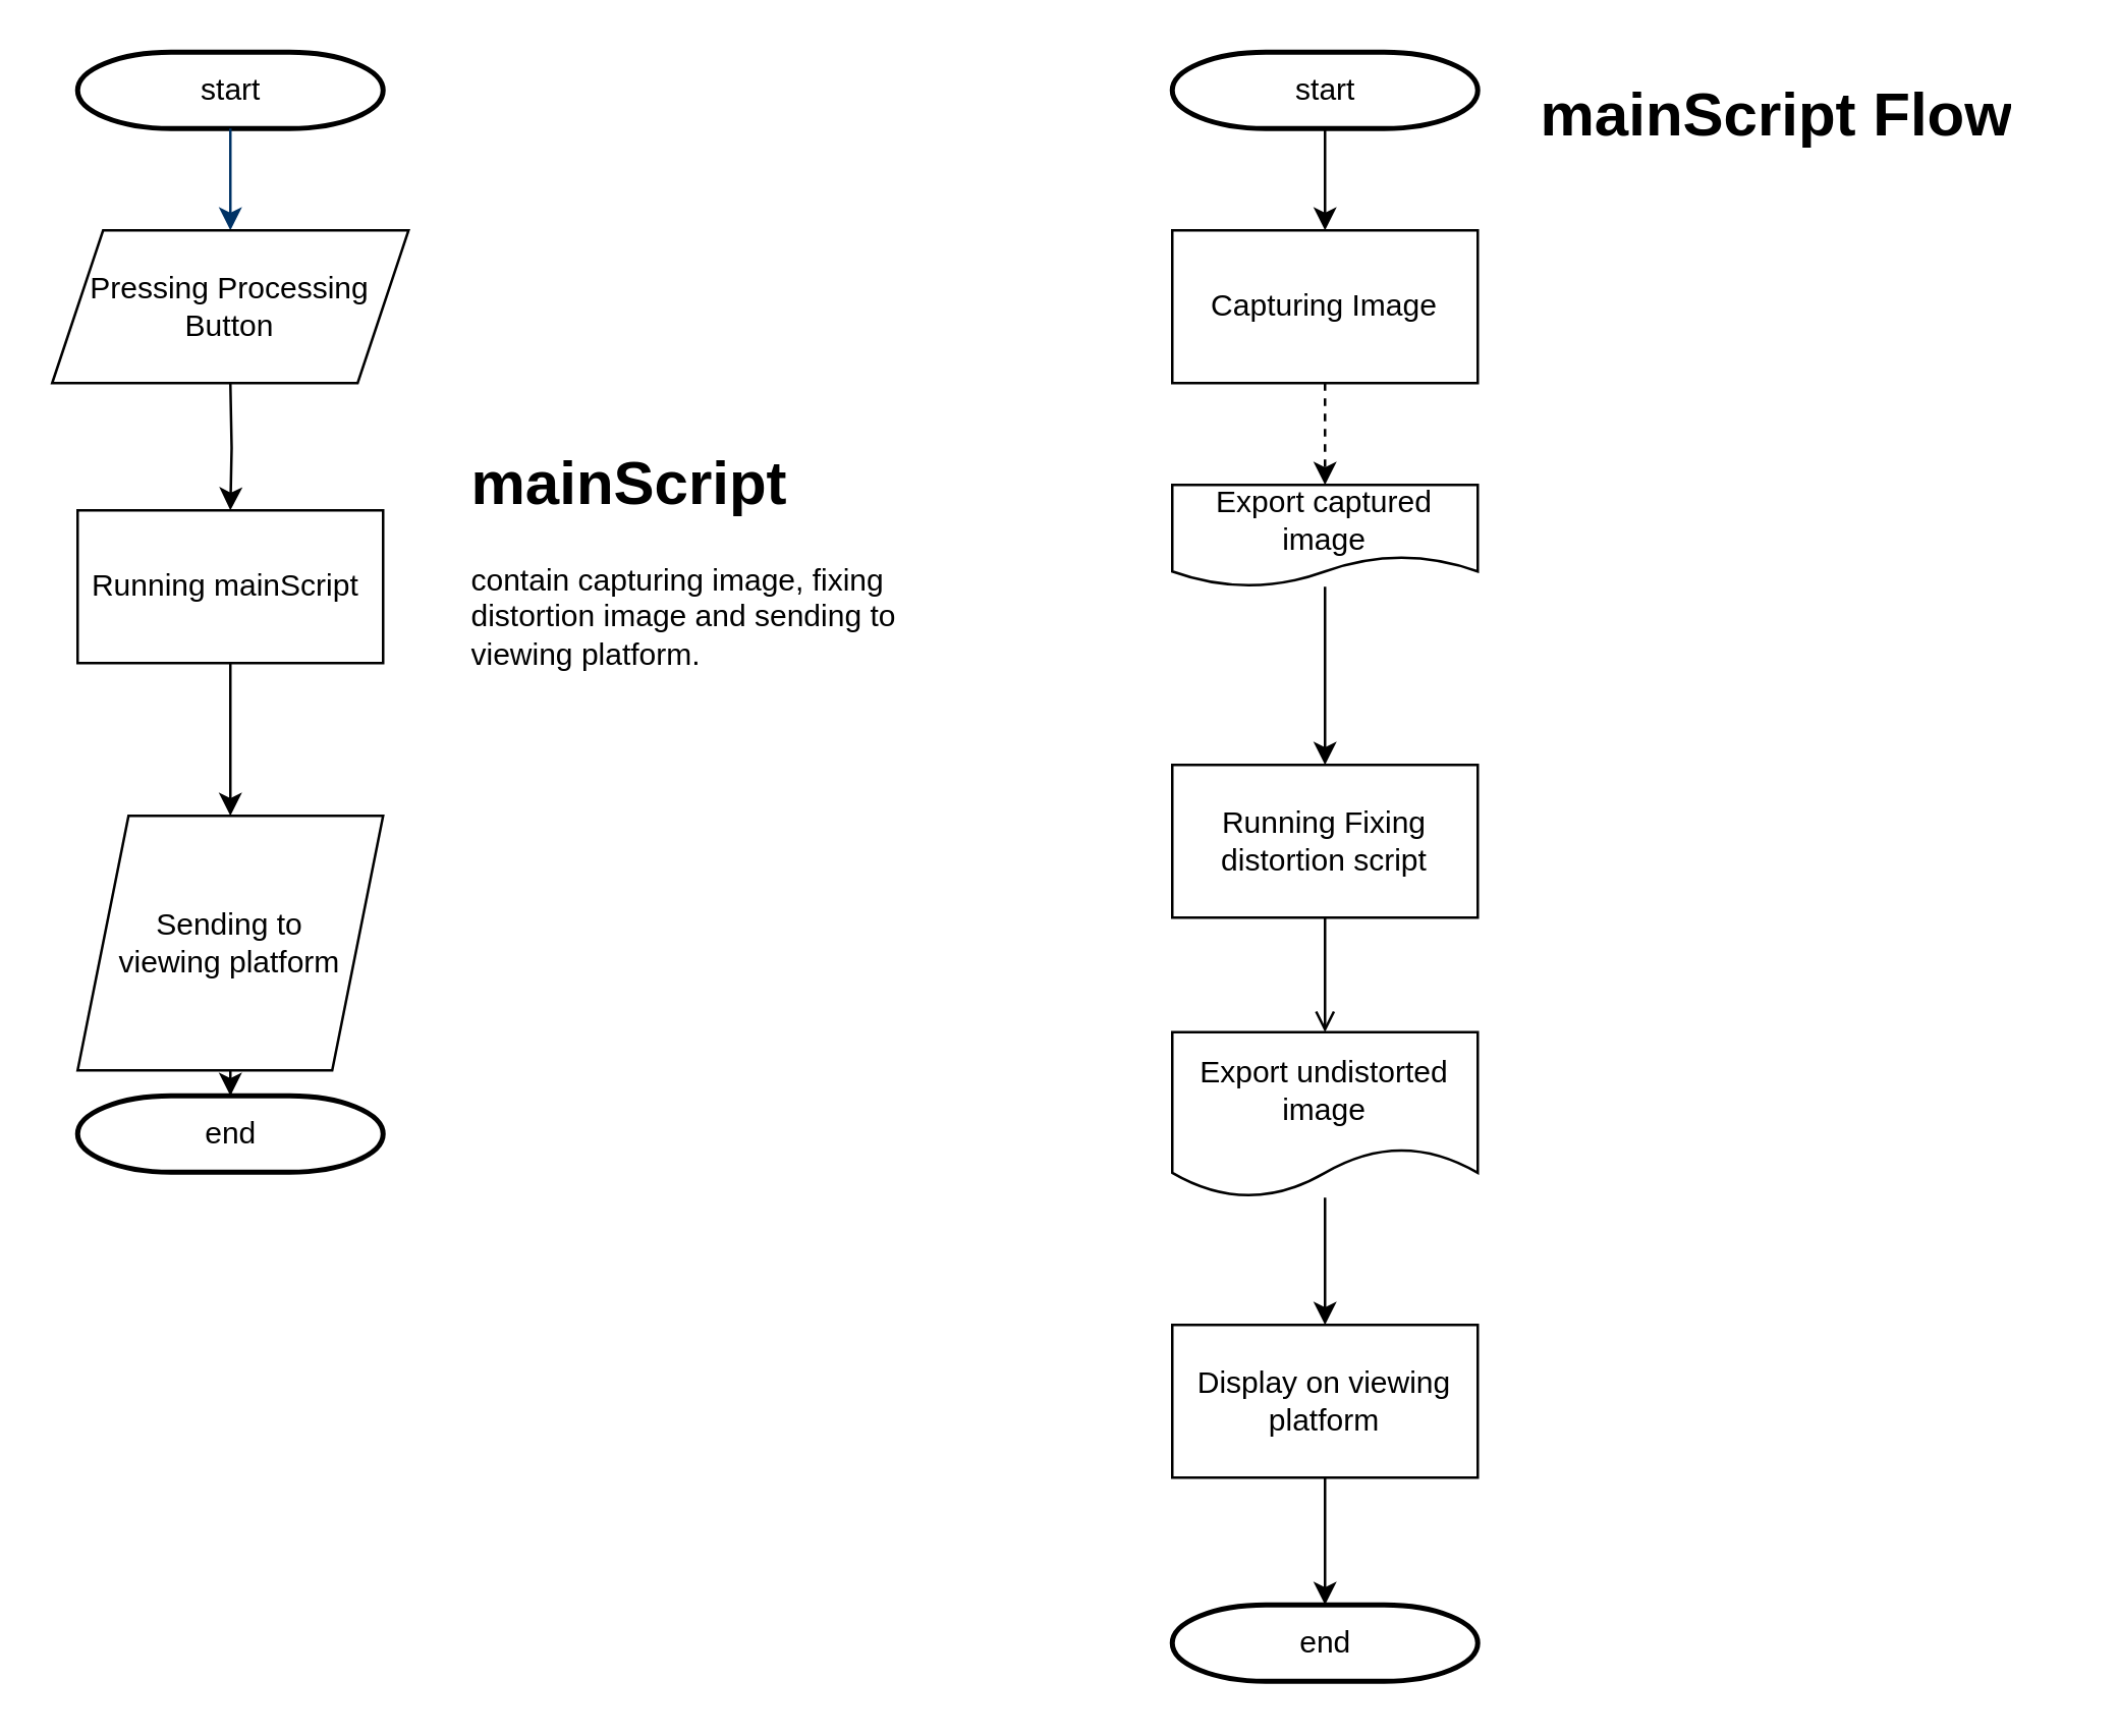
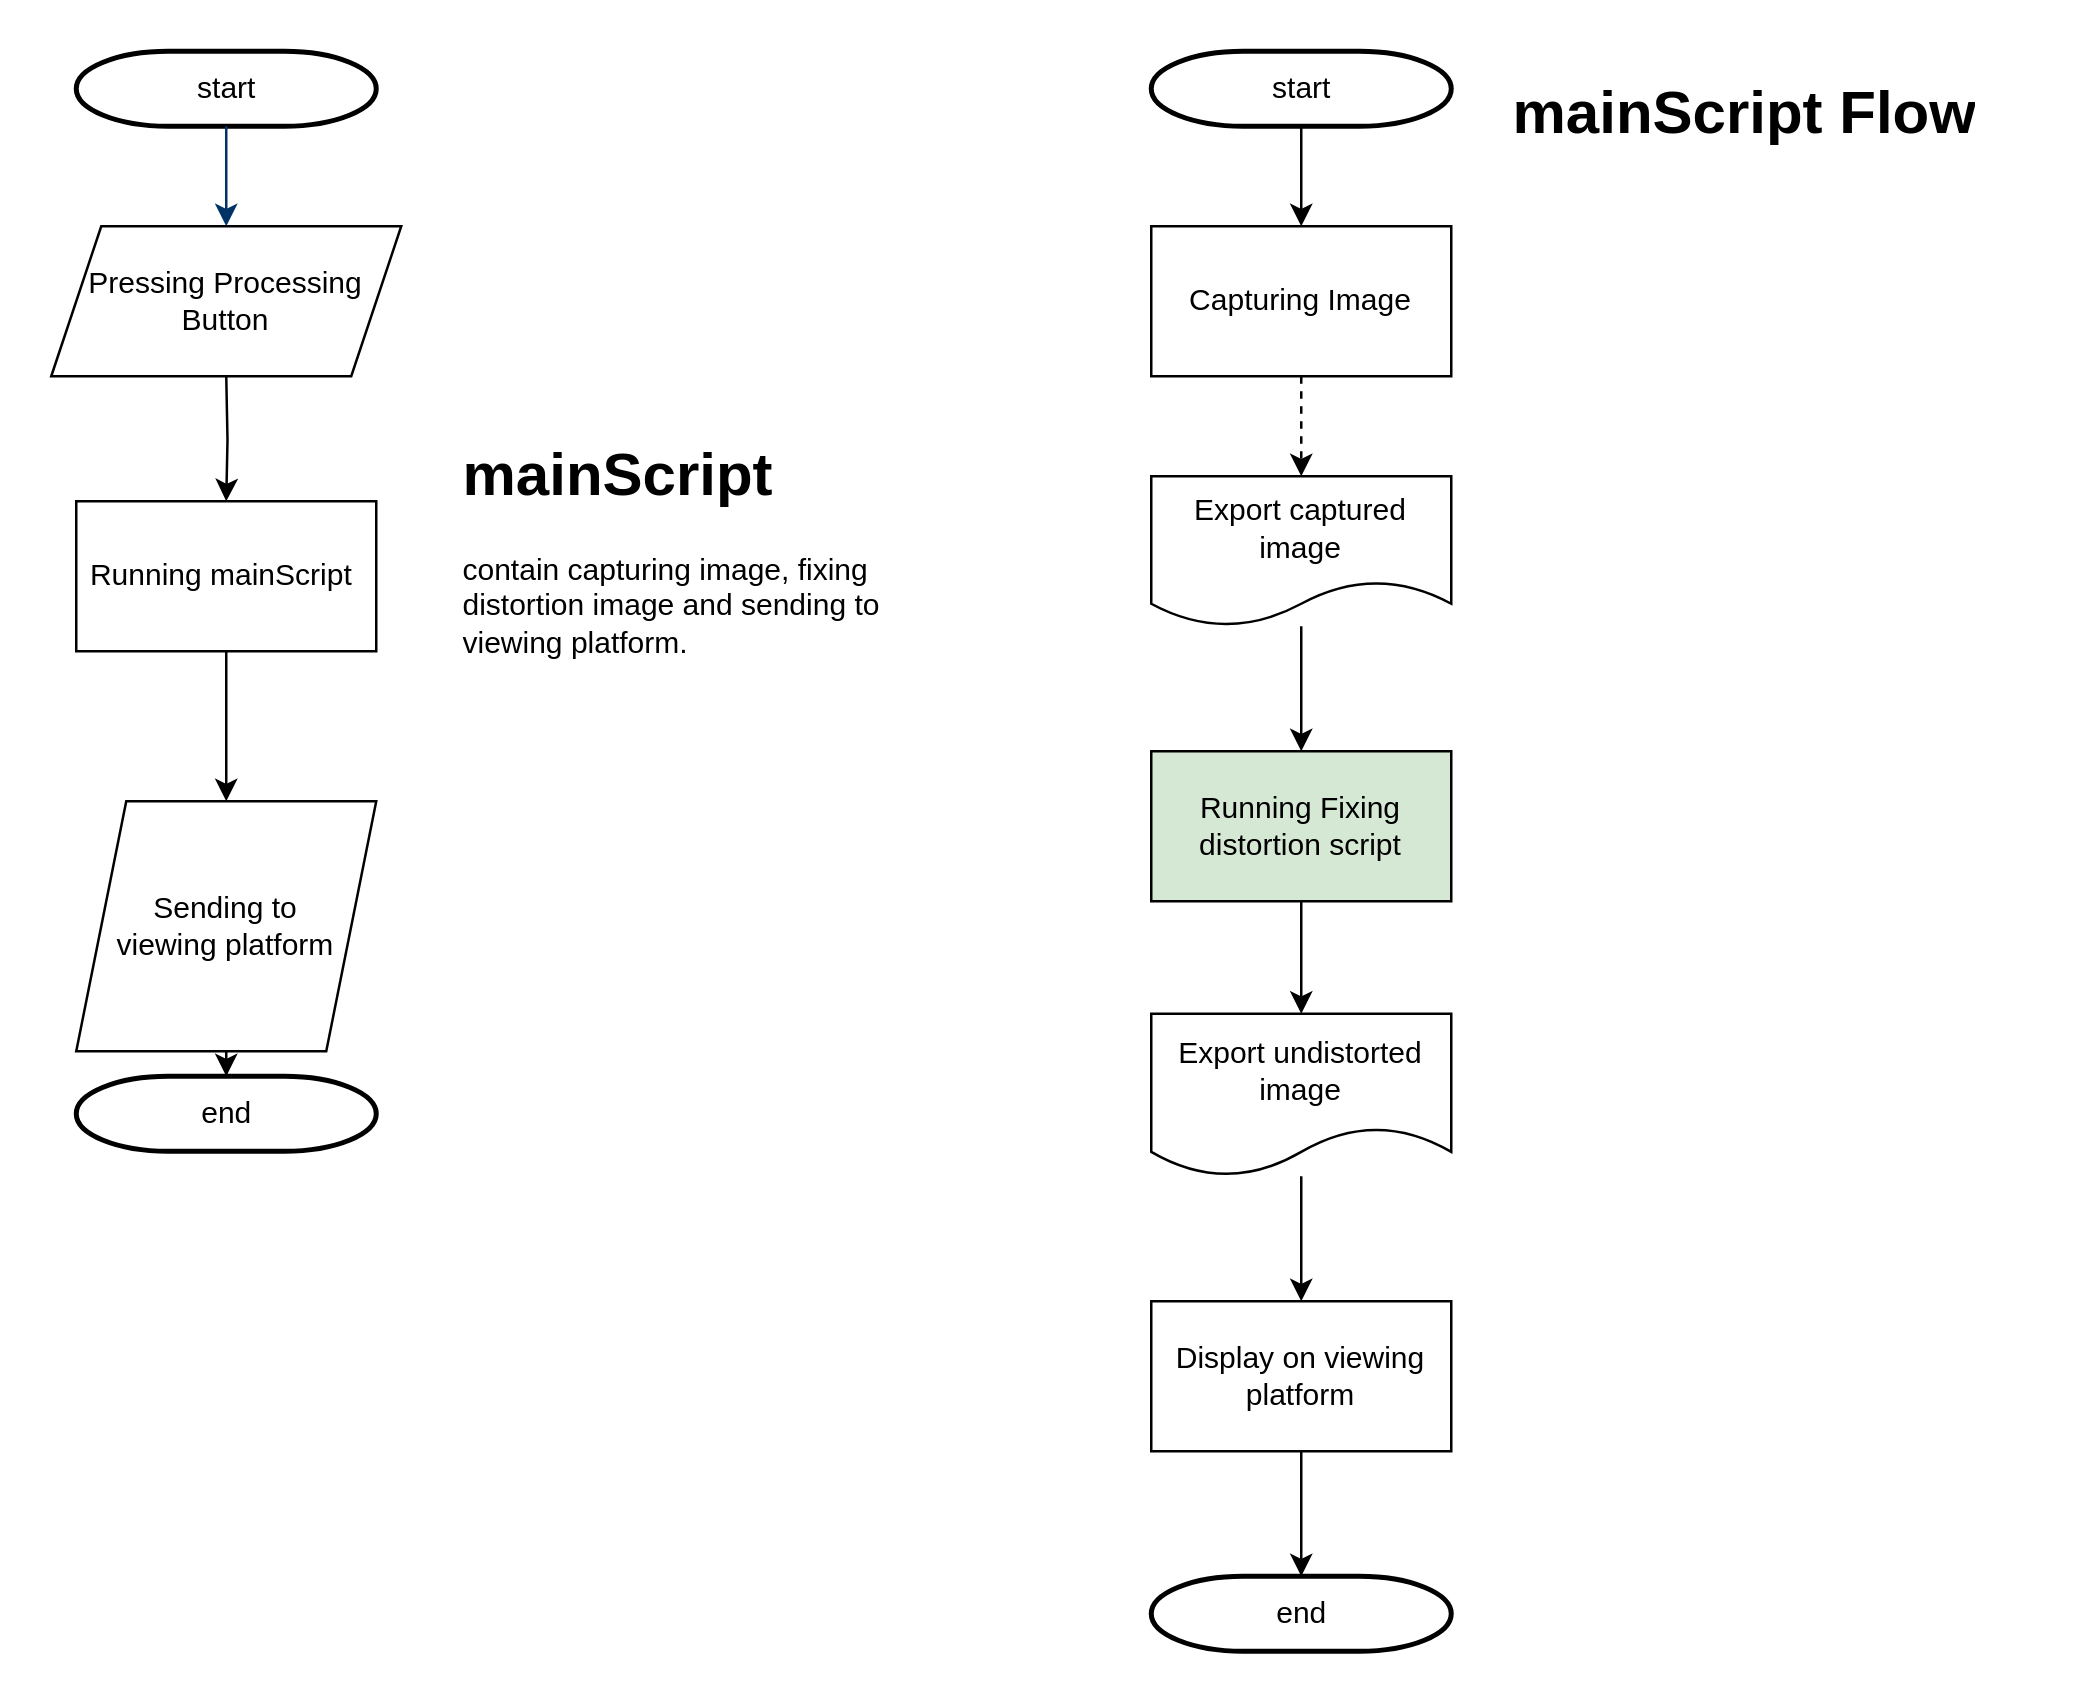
- <mxCell id="17" value="Export captured image" style="shape=document;whiteSpace=wrap;html=1;boundedLbl=1;" vertex="1" parent="1"><mxGeometry x="460" y="190" width="120" height="40" as="geometry" /></mxCell>
+ <mxCell id="17" value="Export captured image" style="shape=document;whiteSpace=wrap;html=1;boundedLbl=1;" vertex="1" parent="1"><mxGeometry x="460" y="190" width="120" height="60" as="geometry" /></mxCell>
- <mxCell id="19" value="Running Fixing distortion script" style="rounded=0;whiteSpace=wrap;html=1;" vertex="1" parent="1"><mxGeometry x="460" y="300" width="120" height="60" as="geometry" /></mxCell>
+ <mxCell id="19" value="Running Fixing distortion script" style="rounded=0;whiteSpace=wrap;html=1;fillColor=#d5e8d4;" vertex="1" parent="1"><mxGeometry x="460" y="300" width="120" height="60" as="geometry" /></mxCell>
- <mxCell id="18" style="edgeStyle=orthogonalEdgeStyle;rounded=0;orthogonalLoop=1;jettySize=auto;html=1;entryX=0.5;entryY=0;entryDx=0;entryDy=0;endArrow=open;" edge="1" parent="1" source="19" target="21"><mxGeometry relative="1" as="geometry"><mxPoint x="520" y="415" as="targetPoint" /></mxGeometry></mxCell>
+ <mxCell id="18" style="edgeStyle=orthogonalEdgeStyle;rounded=0;orthogonalLoop=1;jettySize=auto;html=1;entryX=0.5;entryY=0;entryDx=0;entryDy=0;" edge="1" parent="1" source="19" target="21"><mxGeometry relative="1" as="geometry"><mxPoint x="520" y="415" as="targetPoint" /></mxGeometry></mxCell>
